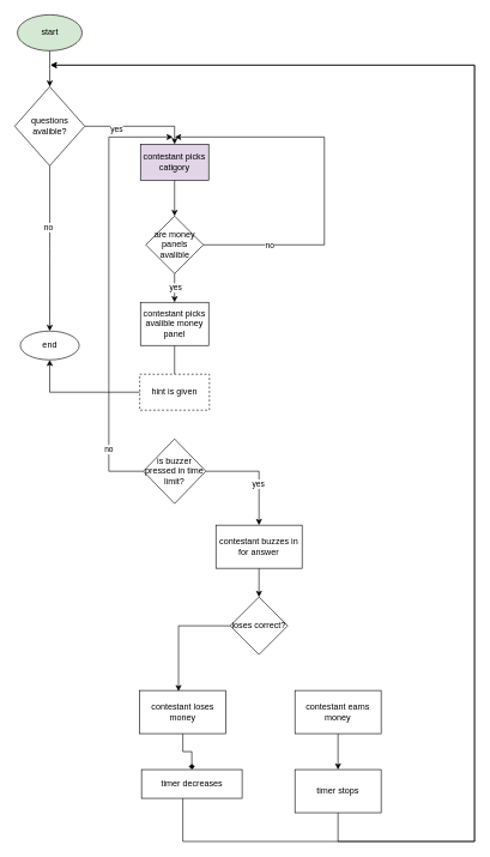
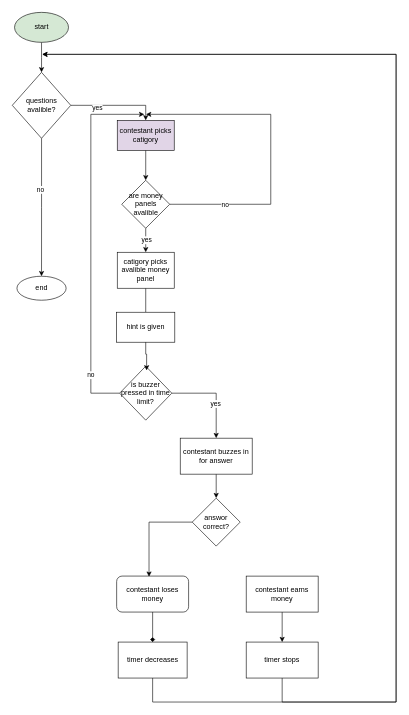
- <mxCell id="13" value="contestant picks avalible money panel" style="rounded=0;whiteSpace=wrap;html=1;" vertex="1" parent="1"><mxGeometry x="195" y="420" width="95" height="60" as="geometry" /></mxCell>
+ <mxCell id="13" value="catigory picks avalible money panel" style="rounded=0;whiteSpace=wrap;html=1;" vertex="1" parent="1"><mxGeometry x="195" y="420" width="95" height="60" as="geometry" /></mxCell>
- <mxCell id="25" style="edgeStyle=orthogonalEdgeStyle;rounded=0;orthogonalLoop=1;jettySize=auto;html=1;" edge="1" parent="1" source="19" target="9"><mxGeometry relative="1" as="geometry" /></mxCell>
+ <mxCell id="25" style="edgeStyle=orthogonalEdgeStyle;rounded=0;orthogonalLoop=1;jettySize=auto;html=1;entryX=0.517;entryY=0.078;entryDx=0;entryDy=0;entryPerimeter=0;" edge="1" parent="1" source="19" target="24"><mxGeometry relative="1" as="geometry" /></mxCell>
- <mxCell id="19" value="hint is given" style="rounded=0;whiteSpace=wrap;html=1;dashed=1;" vertex="1" parent="1"><mxGeometry x="194" y="520" width="97" height="50" as="geometry" /></mxCell>
+ <mxCell id="19" value="hint is given" style="rounded=0;whiteSpace=wrap;html=1;" vertex="1" parent="1"><mxGeometry x="194" y="520" width="97" height="50" as="geometry" /></mxCell>
- <mxCell id="28" value="loses correct?" style="rhombus;whiteSpace=wrap;html=1;" vertex="1" parent="1"><mxGeometry x="320" y="830" width="80" height="80" as="geometry" /></mxCell>
+ <mxCell id="28" value="answor correct?" style="rhombus;whiteSpace=wrap;html=1;" vertex="1" parent="1"><mxGeometry x="320" y="830" width="80" height="80" as="geometry" /></mxCell>
- <mxCell id="30" value="contestant loses money" style="rounded=0;whiteSpace=wrap;html=1;" vertex="1" parent="1"><mxGeometry x="194" y="960" width="120" height="60" as="geometry" /></mxCell>
+ <mxCell id="30" value="contestant loses money" style="whiteSpace=wrap;html=1;rounded=1;" vertex="1" parent="1"><mxGeometry x="194" y="960" width="120" height="60" as="geometry" /></mxCell>
- <mxCell id="37" value="timer decreases" style="rounded=0;whiteSpace=wrap;html=1;" vertex="1" parent="1"><mxGeometry x="196.5" y="1070" width="140" height="40" as="geometry" /></mxCell>
+ <mxCell id="37" value="timer decreases" style="rounded=0;whiteSpace=wrap;html=1;" vertex="1" parent="1"><mxGeometry x="196.5" y="1070" width="115" height="60" as="geometry" /></mxCell>
